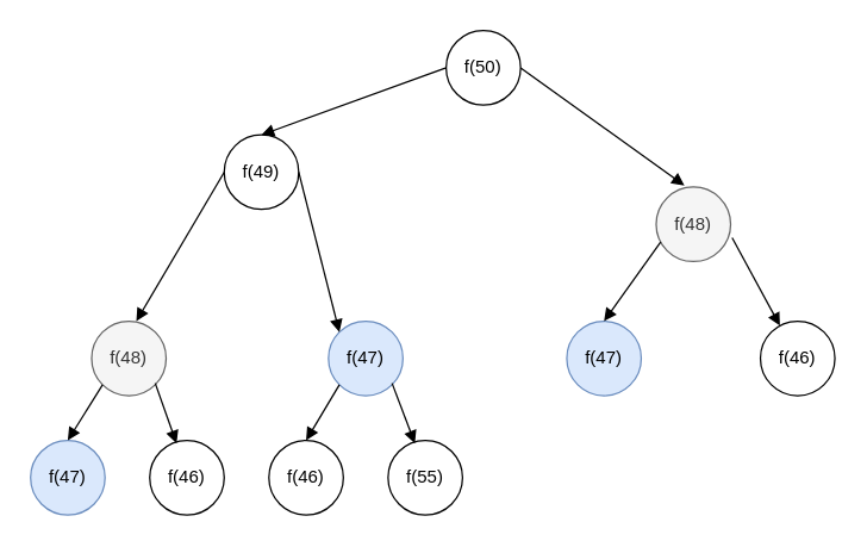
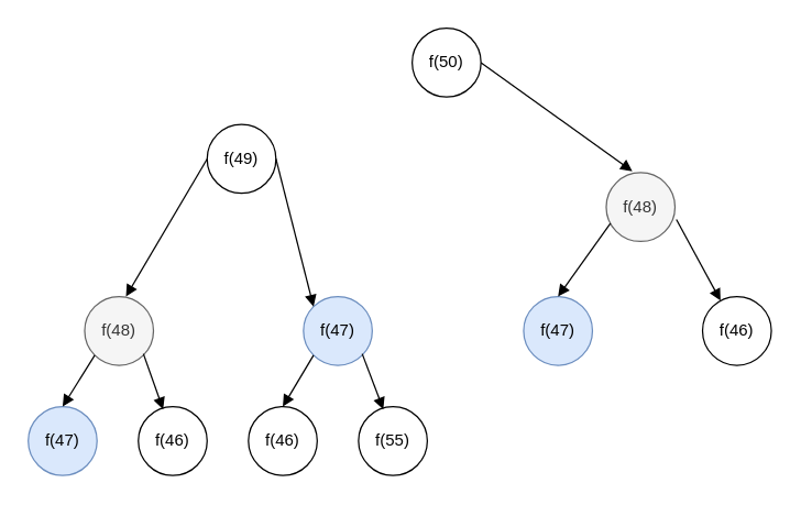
- <mxCell id="18" value="" style="endArrow=block;html=1;rounded=0;endFill=1;exitX=0;exitY=0.5;exitDx=0;exitDy=0;entryX=0.5;entryY=0;entryDx=0;entryDy=0;" edge="1" parent="1" source="2" target="4"><mxGeometry width="50" height="50" relative="1" as="geometry"><mxPoint x="340" y="475" as="sourcePoint" /><mxPoint x="390" y="425" as="targetPoint" /></mxGeometry></mxCell>
